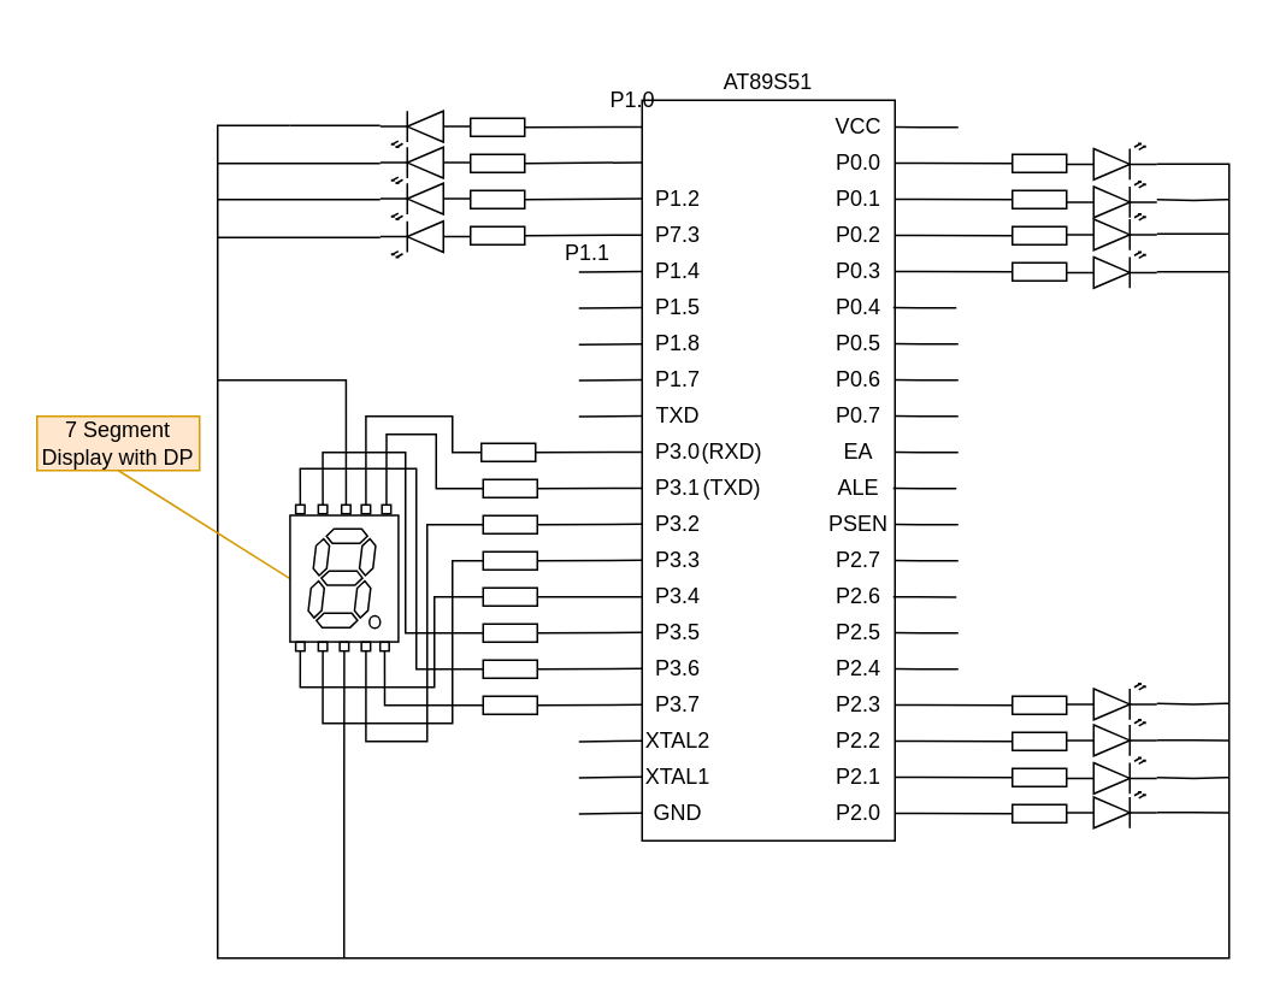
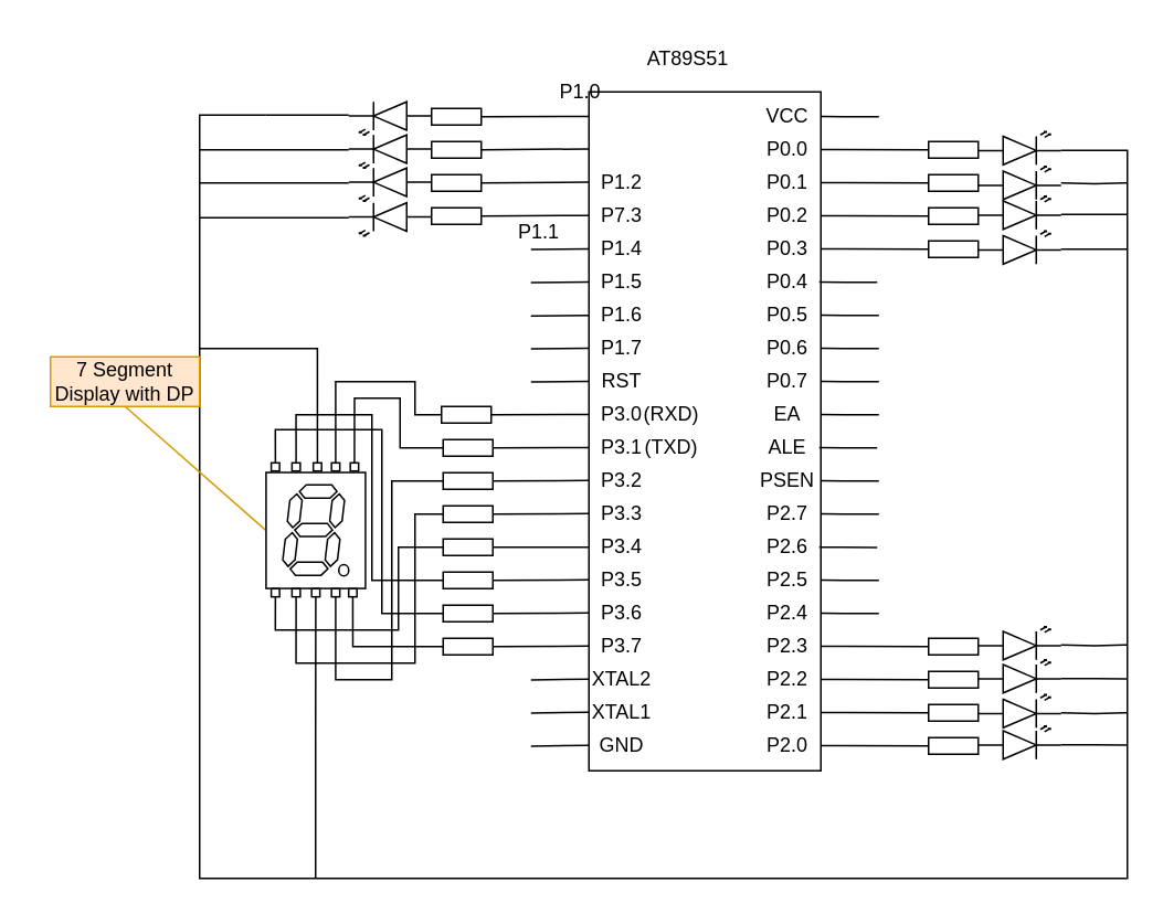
- <mxCell id="46" value="AT89S51" style="text;html=1;strokeColor=none;fillColor=none;align=center;verticalAlign=middle;whiteSpace=wrap;rounded=0;" parent="1" vertex="1"><mxGeometry x="395" y="30" width="60" height="30" as="geometry" /></mxCell>
+ <mxCell id="46" value="AT89S51" style="text;html=1;strokeColor=none;fillColor=none;align=center;verticalAlign=middle;whiteSpace=wrap;rounded=0;" parent="1" vertex="1"><mxGeometry x="385" y="20" width="60" height="30" as="geometry" /></mxCell>
- <mxCell id="9" value="P1.8" style="text;html=1;strokeColor=none;fillColor=none;align=center;verticalAlign=middle;whiteSpace=wrap;rounded=0;" parent="1" vertex="1"><mxGeometry x="360" y="180" width="30" height="20" as="geometry" /></mxCell>
+ <mxCell id="9" value="P1.6" style="text;html=1;strokeColor=none;fillColor=none;align=center;verticalAlign=middle;whiteSpace=wrap;rounded=0;" parent="1" vertex="1"><mxGeometry x="360" y="180" width="30" height="20" as="geometry" /></mxCell>
- <mxCell id="11" value="TXD" style="text;html=1;strokeColor=none;fillColor=none;align=center;verticalAlign=middle;whiteSpace=wrap;rounded=0;" parent="1" vertex="1"><mxGeometry x="360" y="220" width="30" height="20" as="geometry" /></mxCell>
+ <mxCell id="11" value="RST" style="text;html=1;strokeColor=none;fillColor=none;align=center;verticalAlign=middle;whiteSpace=wrap;rounded=0;" parent="1" vertex="1"><mxGeometry x="360" y="220" width="30" height="20" as="geometry" /></mxCell>
- <mxCell id="156" value="7 Segment Display with DP" style="text;html=1;strokeColor=#d79b00;fillColor=#ffe6cc;align=center;verticalAlign=middle;whiteSpace=wrap;rounded=0;" vertex="1" parent="1"><mxGeometry x="20" y="230" width="90" height="30" as="geometry" /></mxCell>
+ <mxCell id="156" value="7 Segment Display with DP" style="text;html=1;strokeColor=#d79b00;fillColor=#ffe6cc;align=center;verticalAlign=middle;whiteSpace=wrap;rounded=0;" vertex="1" parent="1"><mxGeometry x="30" y="215" width="90" height="30" as="geometry" /></mxCell>
